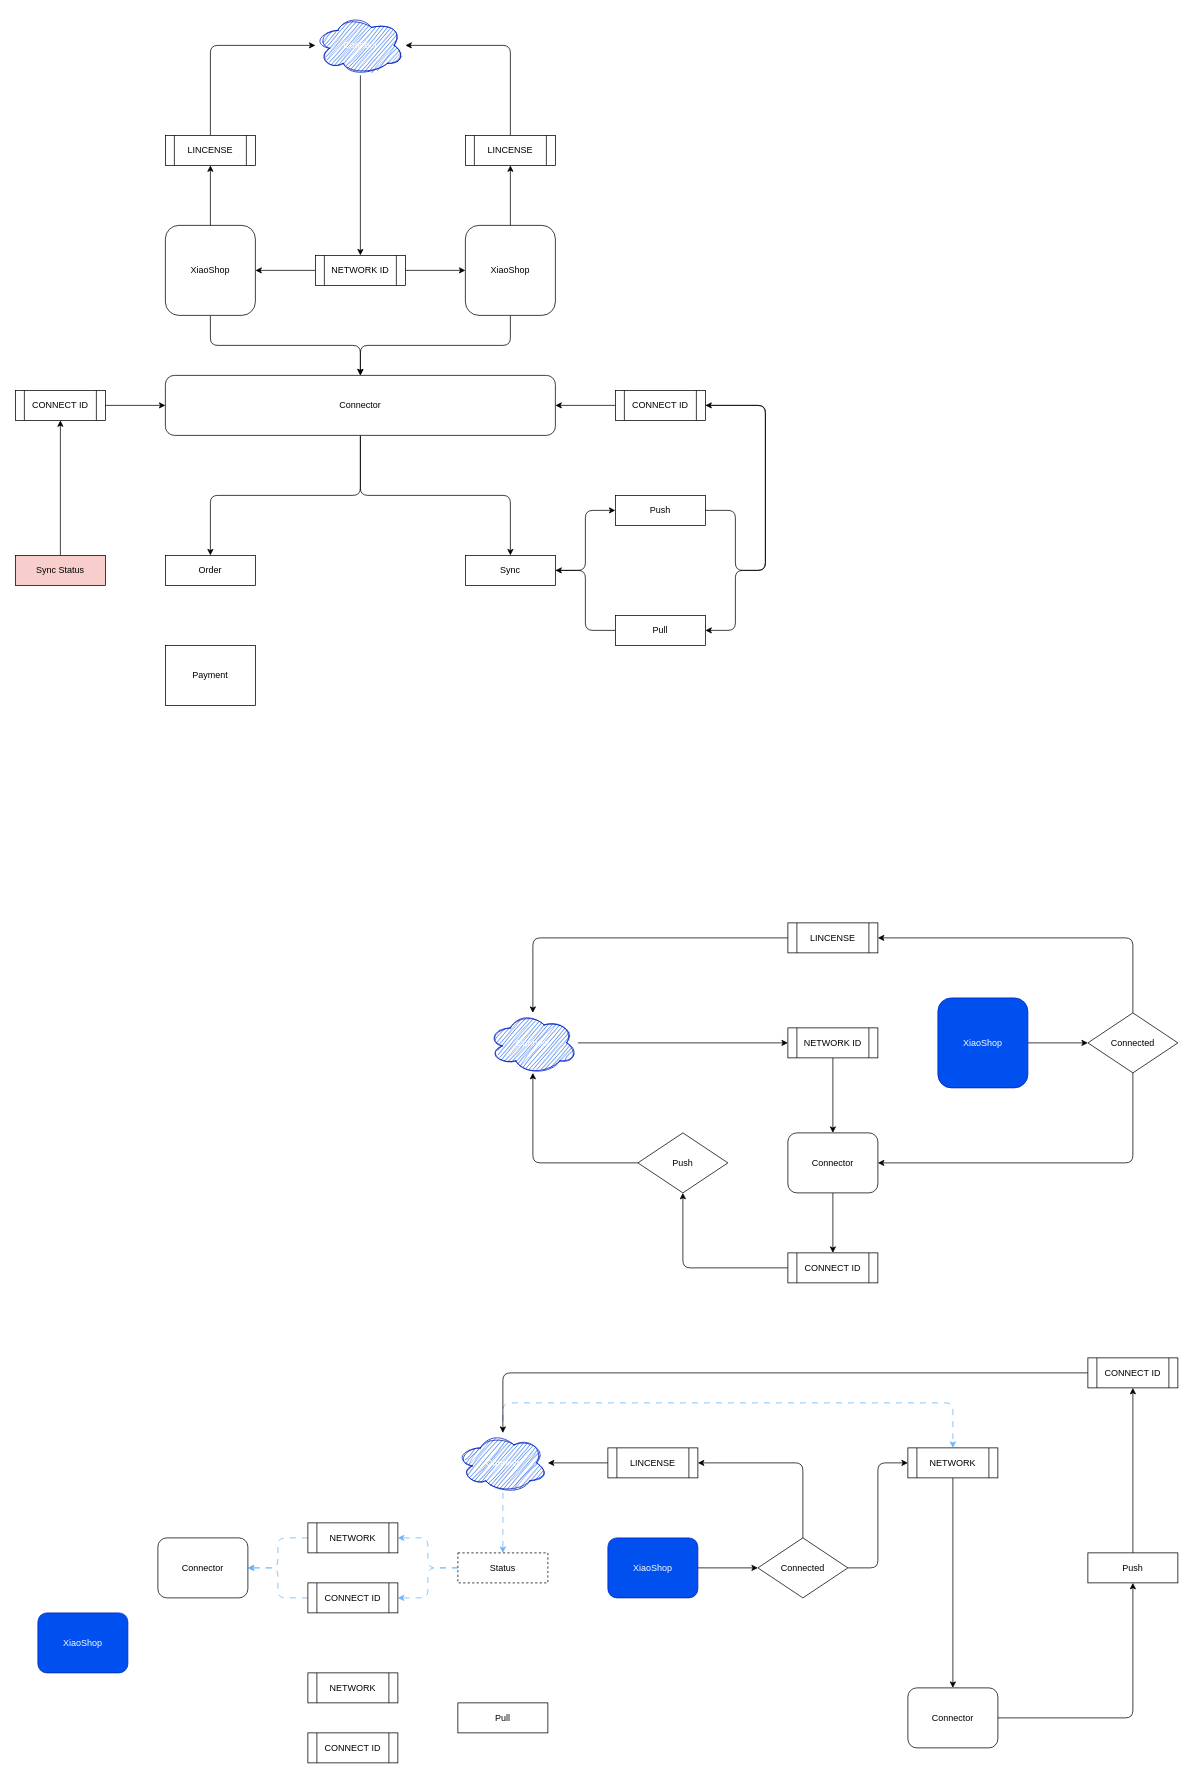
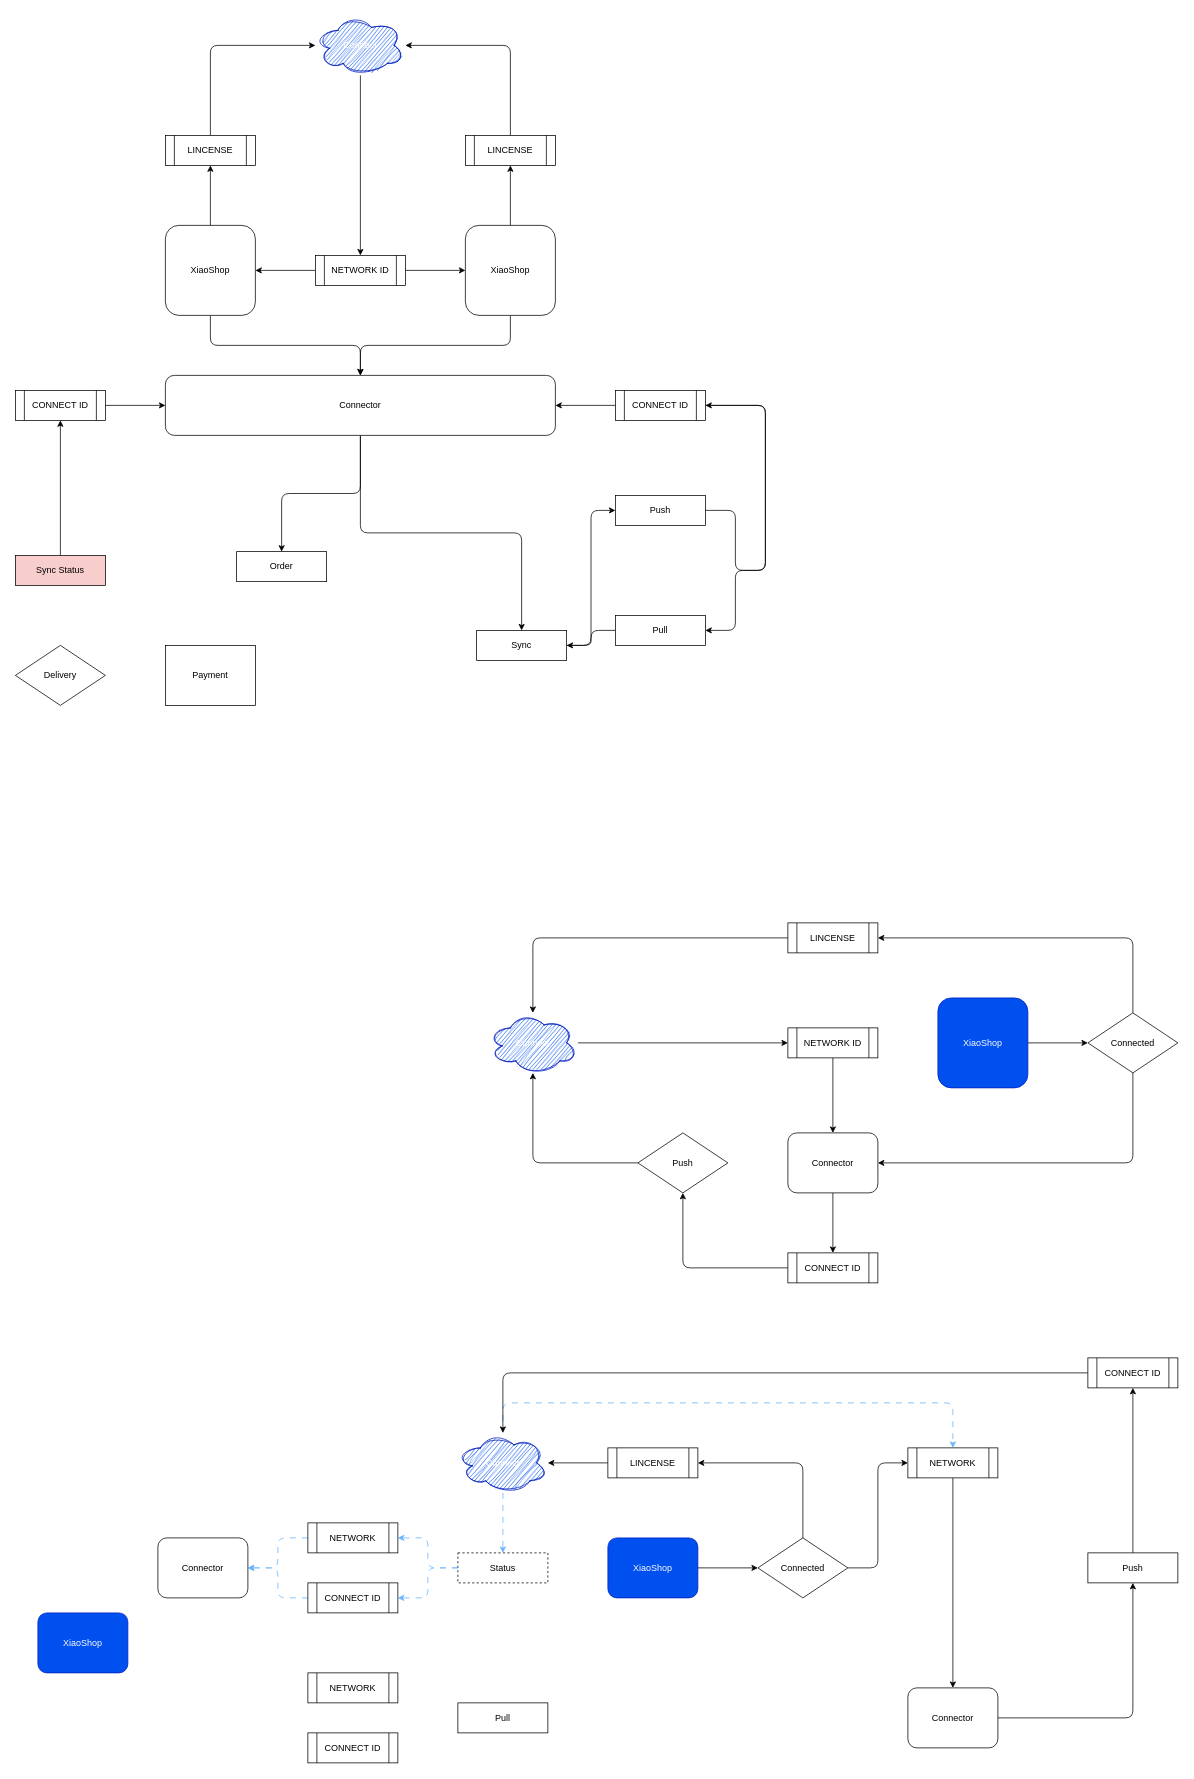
- <mxCell id="22" value="Order" style="rounded=0;whiteSpace=wrap;html=1;" vertex="1" parent="1"><mxGeometry x="220" y="740" width="120" height="40" as="geometry" /></mxCell>
+ <mxCell id="22" value="Order" style="rounded=0;whiteSpace=wrap;html=1;" vertex="1" parent="1"><mxGeometry x="315" y="735" width="120" height="40" as="geometry" /></mxCell>
- <mxCell id="21" value="Sync" style="rounded=0;whiteSpace=wrap;html=1;" vertex="1" parent="1"><mxGeometry x="620" y="740" width="120" height="40" as="geometry" /></mxCell>
+ <mxCell id="21" value="Sync" style="rounded=0;whiteSpace=wrap;html=1;" vertex="1" parent="1"><mxGeometry x="635" y="840" width="120" height="40" as="geometry" /></mxCell>
+ <mxCell id="33" value="Delivery" style="rhombus;whiteSpace=wrap;html=1;" vertex="1" parent="1"><mxGeometry x="20" y="860" width="120" height="80" as="geometry" /></mxCell>
